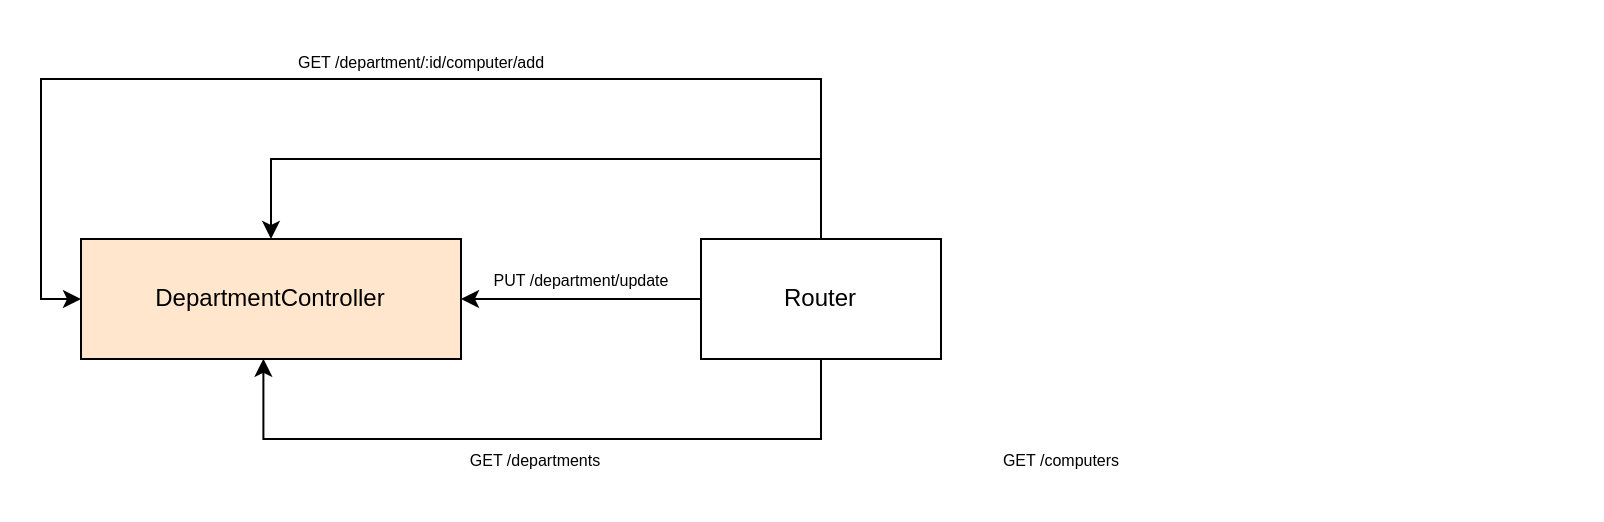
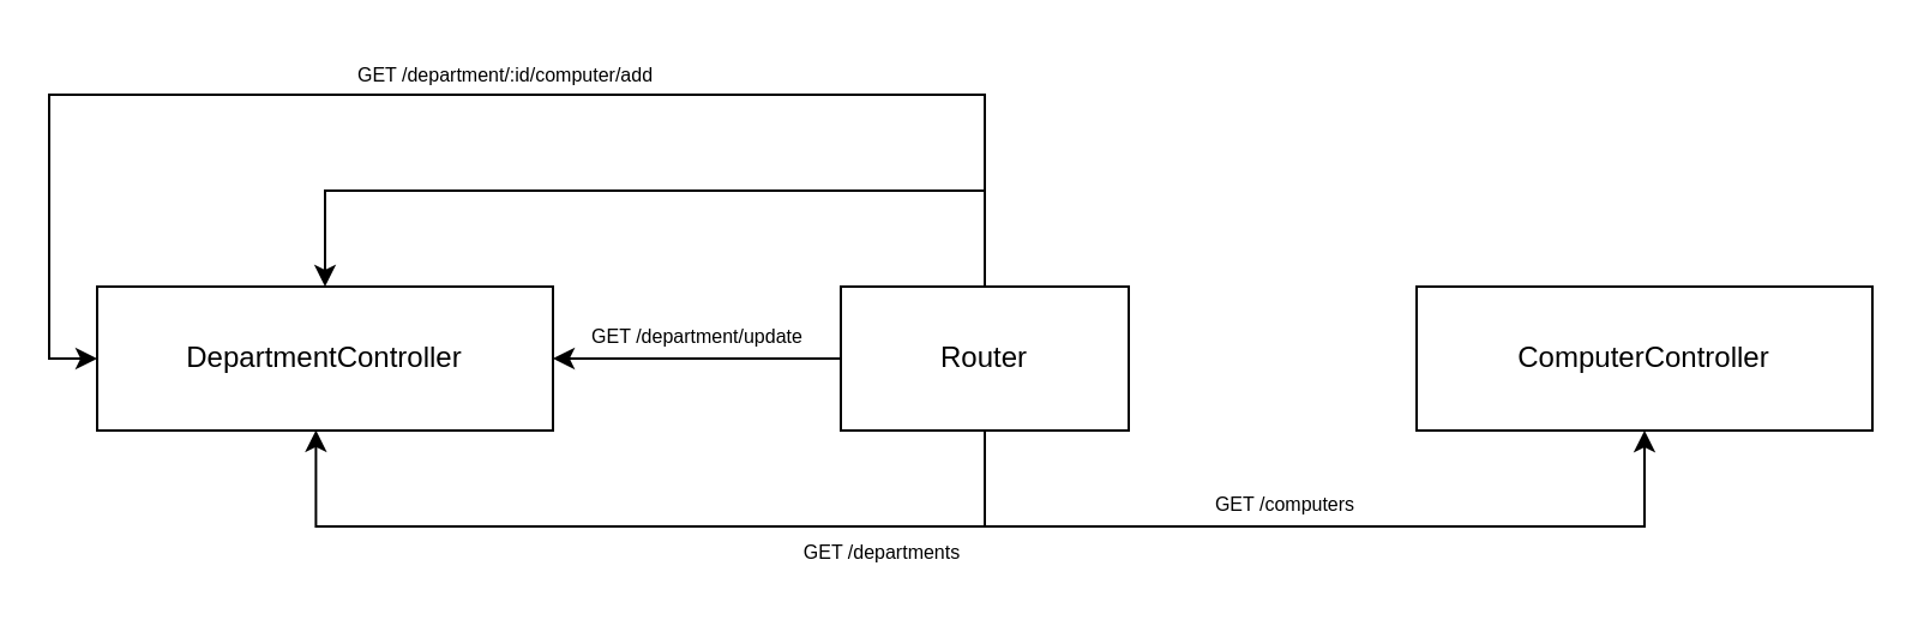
- <mxCell id="10" value="&lt;font style=&quot;font-size: 8px&quot;&gt;PUT /department/update&lt;/font&gt;" style="text;html=1;align=center;verticalAlign=middle;resizable=0;points=[];autosize=1;" vertex="1" parent="1"><mxGeometry x="240" y="129" width="100" height="20" as="geometry" /></mxCell>
+ <mxCell id="10" value="&lt;font style=&quot;font-size: 8px&quot;&gt;GET /department/update&lt;/font&gt;" style="text;html=1;align=center;verticalAlign=middle;resizable=0;points=[];autosize=1;" vertex="1" parent="1"><mxGeometry x="240" y="129" width="100" height="20" as="geometry" /></mxCell>
- <mxCell id="8" value="DepartmentController" style="rounded=0;whiteSpace=wrap;html=1;fillColor=#ffe6cc;" vertex="1" parent="1"><mxGeometry x="40" y="119" width="190" height="60" as="geometry" /></mxCell>
+ <mxCell id="8" value="DepartmentController" style="rounded=0;whiteSpace=wrap;html=1;" vertex="1" parent="1"><mxGeometry x="40" y="119" width="190" height="60" as="geometry" /></mxCell>
+ <mxCell id="12" value="ComputerController" style="rounded=0;whiteSpace=wrap;html=1;" vertex="1" parent="1"><mxGeometry x="590" y="119" width="190" height="60" as="geometry" /></mxCell>
+ <mxCell id="6" style="edgeStyle=orthogonalEdgeStyle;rounded=0;orthogonalLoop=1;jettySize=auto;html=1;exitX=0.5;exitY=1;exitDx=0;exitDy=0;entryX=0.5;entryY=1;entryDx=0;entryDy=0;" edge="1" parent="1" source="7" target="12"><mxGeometry relative="1" as="geometry"><Array as="points"><mxPoint x="410" y="219" /><mxPoint x="685" y="219" /></Array></mxGeometry></mxCell>
- <mxCell id="9" value="&lt;font style=&quot;font-size: 8px&quot;&gt;GET /departments&lt;/font&gt;" style="text;html=1;align=center;verticalAlign=middle;resizable=0;points=[];autosize=1;" vertex="1" parent="1"><mxGeometry x="227" y="219" width="80" height="20" as="geometry" /></mxCell>
+ <mxCell id="9" value="&lt;font style=&quot;font-size: 8px&quot;&gt;GET /departments&lt;/font&gt;" style="text;html=1;align=center;verticalAlign=middle;resizable=0;points=[];autosize=1;" vertex="1" parent="1"><mxGeometry x="327" y="219" width="80" height="20" as="geometry" /></mxCell>
- <mxCell id="13" value="&lt;font style=&quot;font-size: 8px&quot;&gt;GET /computers&lt;/font&gt;" style="text;html=1;align=center;verticalAlign=middle;resizable=0;points=[];autosize=1;" vertex="1" parent="1"><mxGeometry x="495" y="219" width="70" height="20" as="geometry" /></mxCell>
+ <mxCell id="13" value="&lt;font style=&quot;font-size: 8px&quot;&gt;GET /computers&lt;/font&gt;" style="text;html=1;align=center;verticalAlign=middle;resizable=0;points=[];autosize=1;" vertex="1" parent="1"><mxGeometry x="500" y="199" width="70" height="20" as="geometry" /></mxCell>
